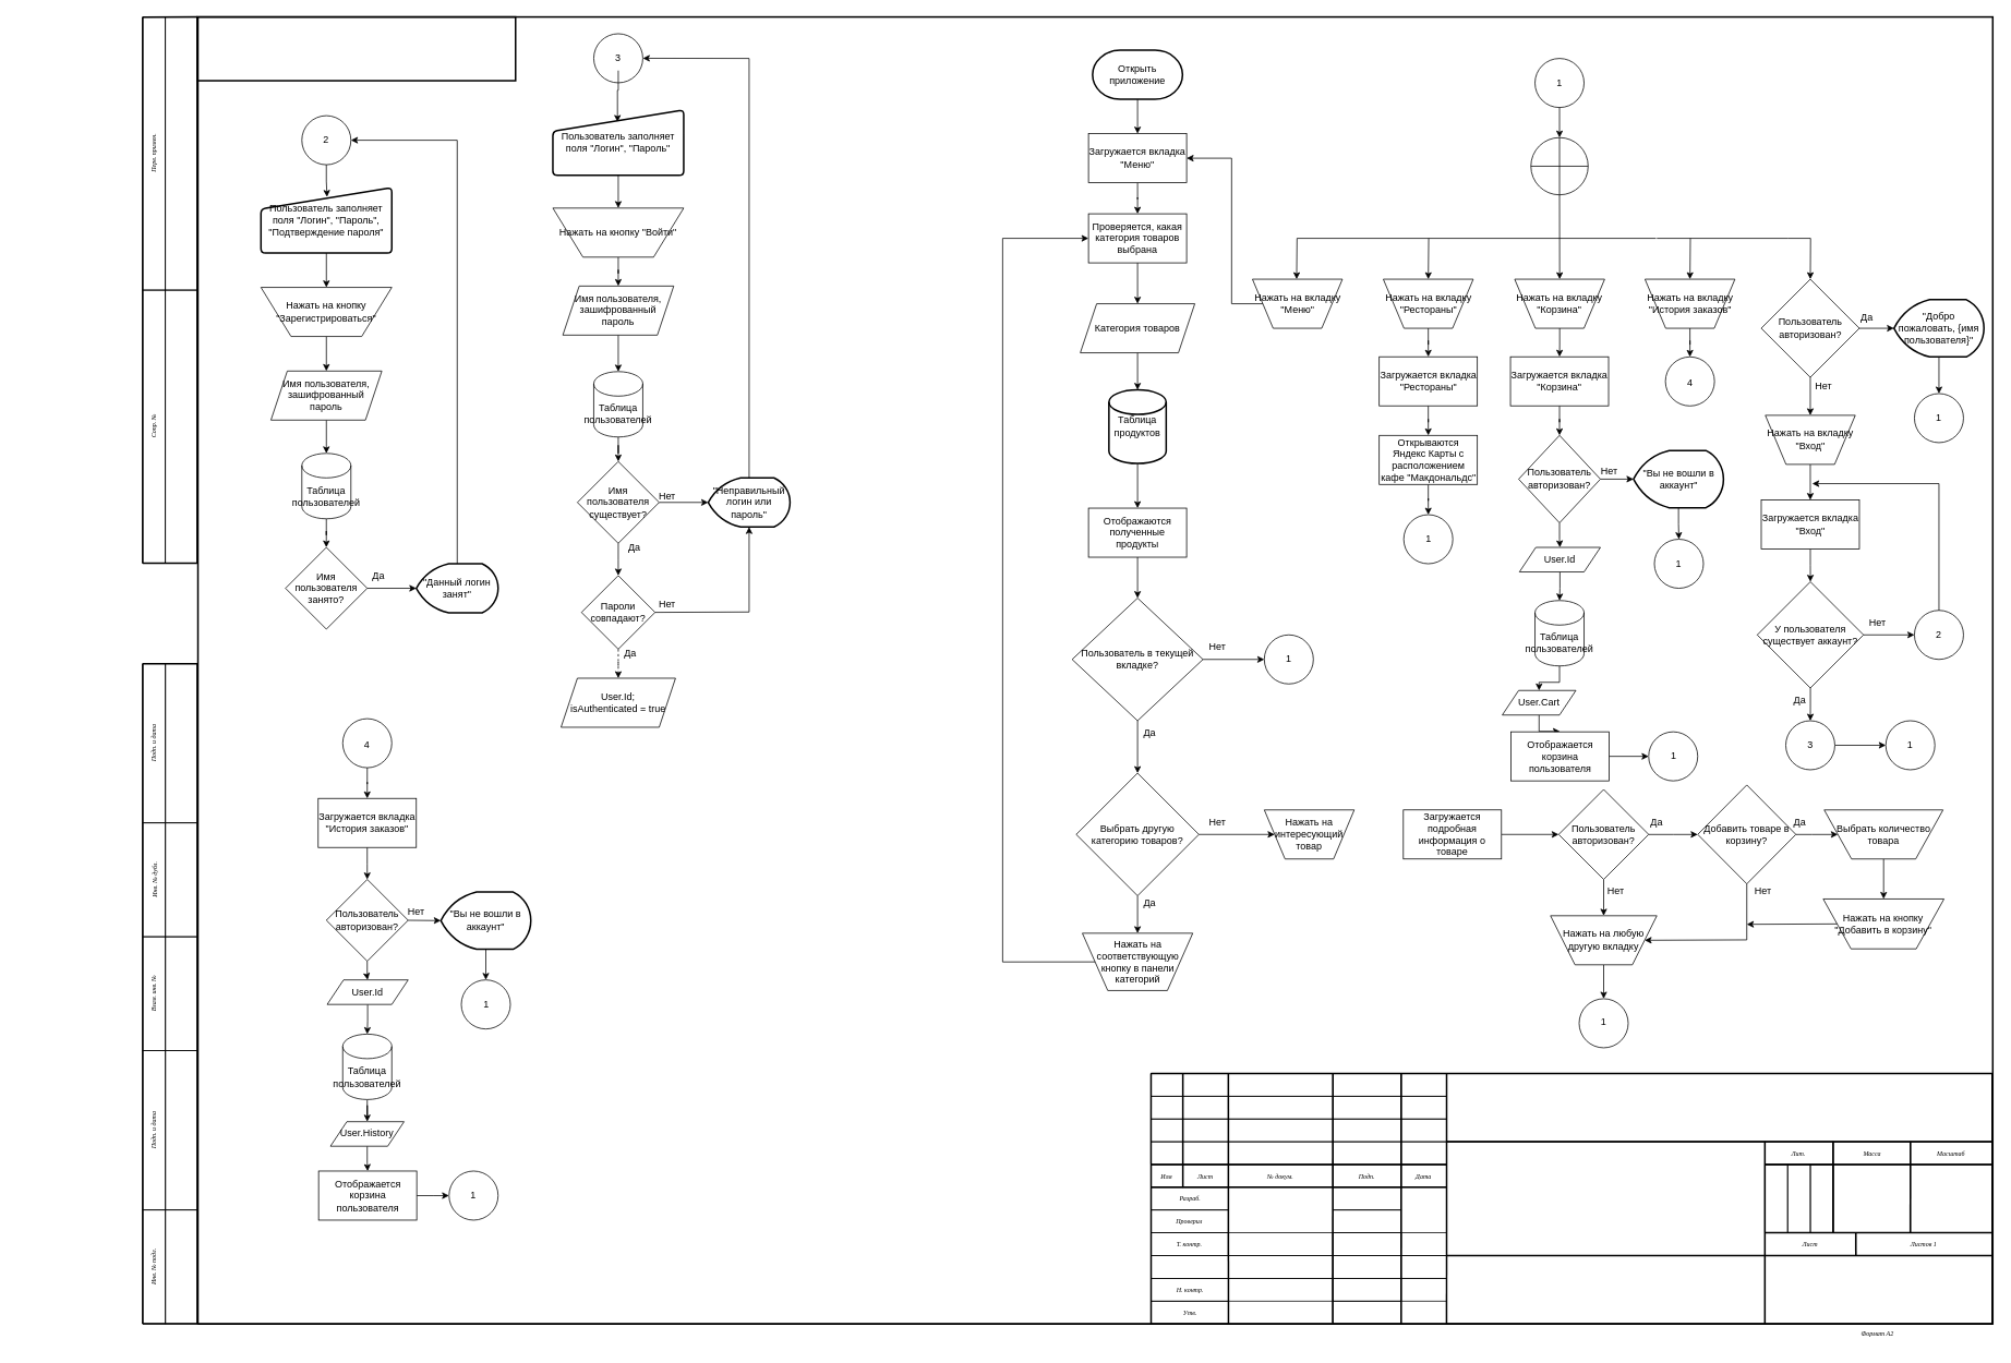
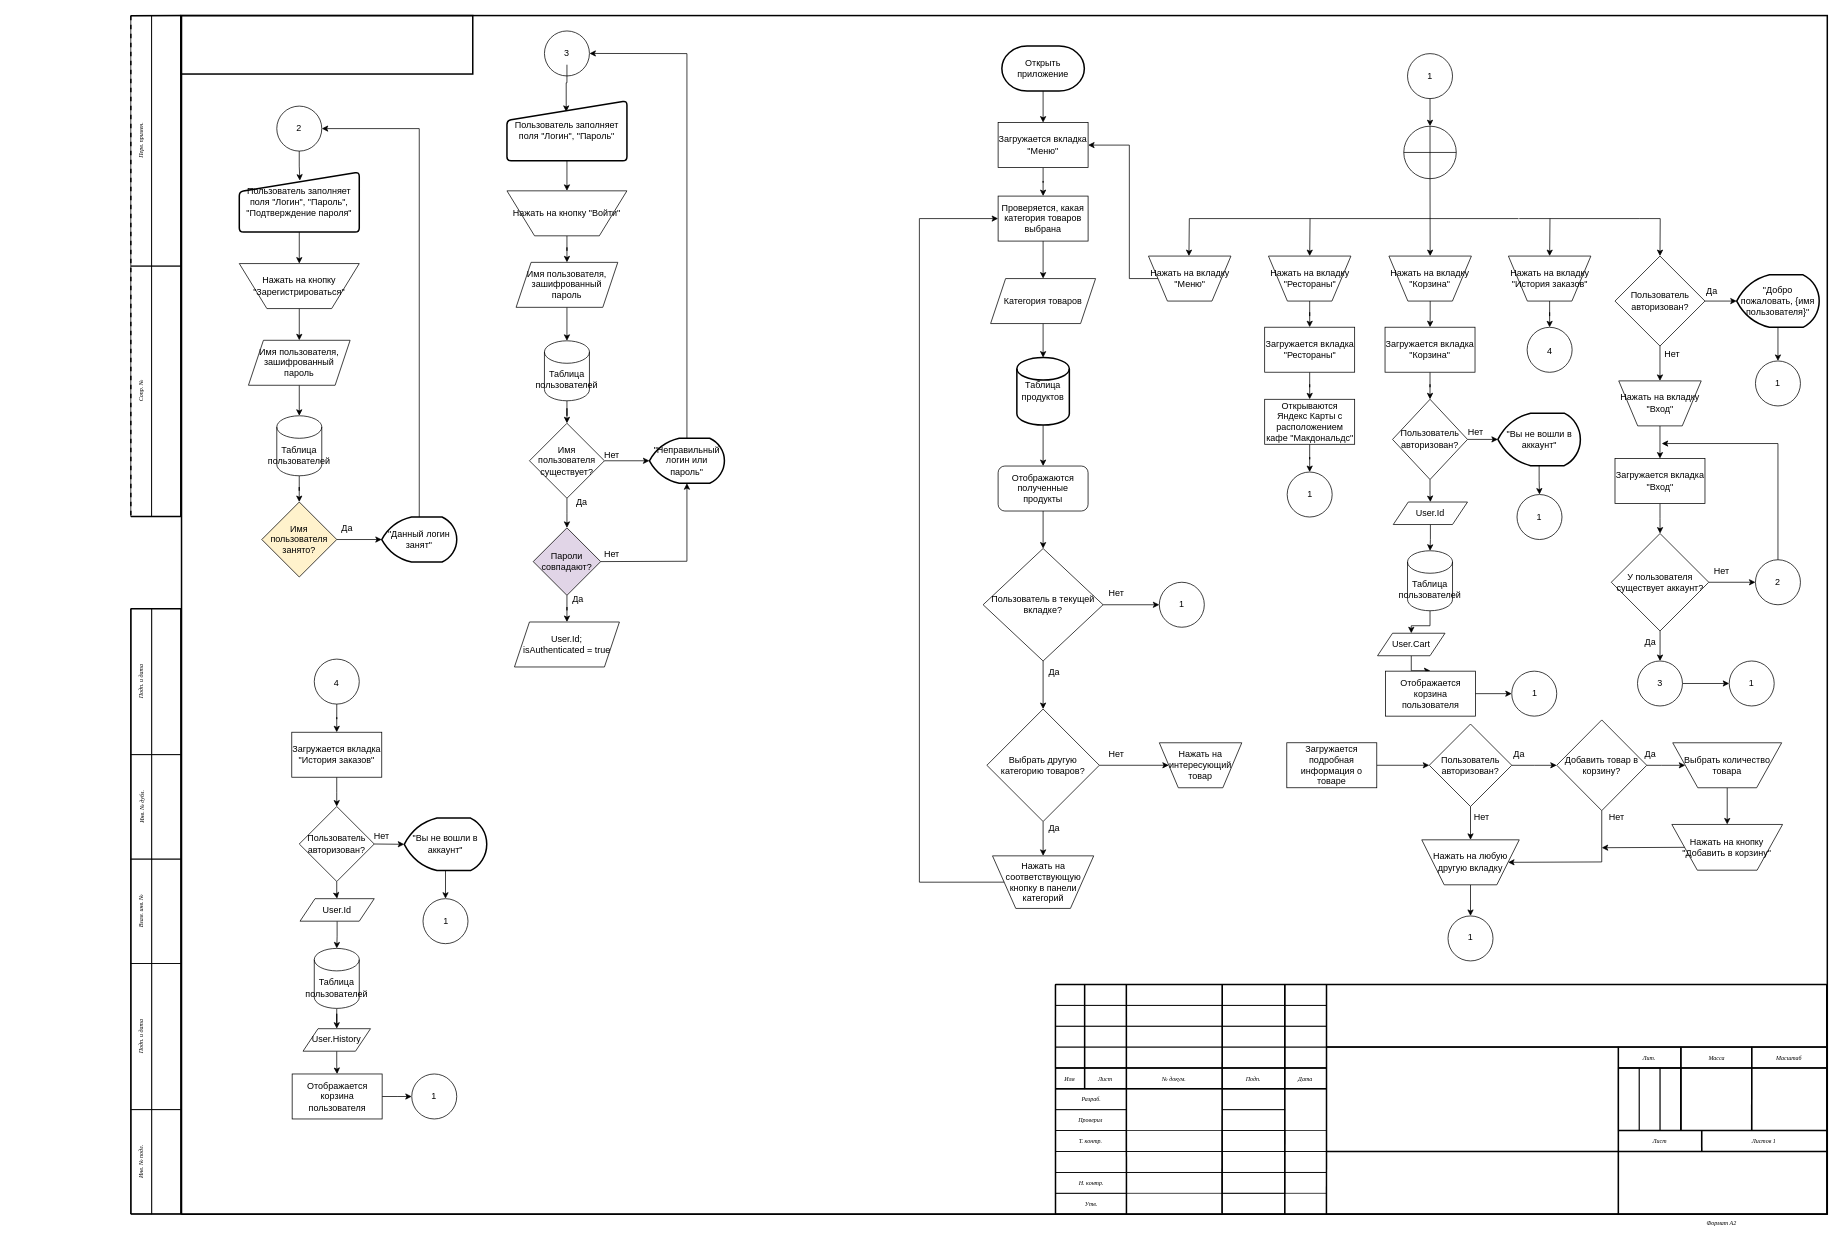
- <mxCell id="72" value="" style="endArrow=none;html=1;fontSize=8;strokeWidth=2;exitX=1;exitY=0;exitDx=0;exitDy=0;entryX=0;entryY=0;entryDx=0;entryDy=0;labelBackgroundColor=none;fontColor=default;" edge="1" parent="1" source="67" target="68"><mxGeometry width="50" height="50" relative="1" as="geometry"><mxPoint x="210.91" y="145.193" as="sourcePoint" /><mxPoint x="281.522" y="74.462" as="targetPoint" /></mxGeometry></mxCell>
+ <mxCell id="72" value="" style="endArrow=none;html=1;fontSize=8;strokeWidth=2;exitX=1;exitY=0;exitDx=0;exitDy=0;entryX=0;entryY=0;entryDx=0;entryDy=0;labelBackgroundColor=none;fontColor=default;dashed=1;" edge="1" parent="1" source="67" target="68"><mxGeometry width="50" height="50" relative="1" as="geometry"><mxPoint x="210.91" y="145.193" as="sourcePoint" /><mxPoint x="281.522" y="74.462" as="targetPoint" /></mxGeometry></mxCell>
- <mxCell id="118" value="Отображаются полученные продукты" style="rounded=0;whiteSpace=wrap;html=1;" vertex="1" parent="1"><mxGeometry x="1330" y="621" width="120" height="60" as="geometry" /></mxCell>
+ <mxCell id="118" value="Отображаются полученные продукты" style="whiteSpace=wrap;html=1;rounded=1;" vertex="1" parent="1"><mxGeometry x="1330" y="621" width="120" height="60" as="geometry" /></mxCell>
- <mxCell id="206" value="Имя пользователя занято?" style="rhombus;whiteSpace=wrap;html=1;" vertex="1" parent="1"><mxGeometry x="348.04" y="669" width="100" height="100" as="geometry" /></mxCell>
+ <mxCell id="206" value="Имя пользователя занято?" style="rhombus;whiteSpace=wrap;html=1;fillColor=#fff2cc;" vertex="1" parent="1"><mxGeometry x="348.04" y="669" width="100" height="100" as="geometry" /></mxCell>
- <mxCell id="225" value="Пароли совпадают?" style="rhombus;whiteSpace=wrap;html=1;" vertex="1" parent="1"><mxGeometry x="710" y="703.46" width="90" height="90" as="geometry" /></mxCell>
+ <mxCell id="225" value="Пароли совпадают?" style="rhombus;whiteSpace=wrap;html=1;fillColor=#e1d5e7;" vertex="1" parent="1"><mxGeometry x="710" y="703.46" width="90" height="90" as="geometry" /></mxCell>
- <mxCell id="224" value="" style="edgeStyle=orthogonalEdgeStyle;rounded=0;orthogonalLoop=1;jettySize=auto;html=1;dashed=1;" edge="1" parent="1" source="225" target="227"><mxGeometry relative="1" as="geometry" /></mxCell>
+ <mxCell id="224" value="" style="edgeStyle=orthogonalEdgeStyle;rounded=0;orthogonalLoop=1;jettySize=auto;html=1;" edge="1" parent="1" source="225" target="227"><mxGeometry relative="1" as="geometry" /></mxCell>
- <mxCell id="141" value="Добавить товаре в корзину?" style="strokeWidth=1;html=1;shape=mxgraph.flowchart.decision;whiteSpace=wrap;strokeColor=default;" vertex="1" parent="1"><mxGeometry x="2075" y="959.59" width="120.04" height="120.94" as="geometry" /></mxCell>
+ <mxCell id="141" value="Добавить товар в корзину?" style="strokeWidth=1;html=1;shape=mxgraph.flowchart.decision;whiteSpace=wrap;strokeColor=default;" vertex="1" parent="1"><mxGeometry x="2075" y="959.59" width="120.04" height="120.94" as="geometry" /></mxCell>
